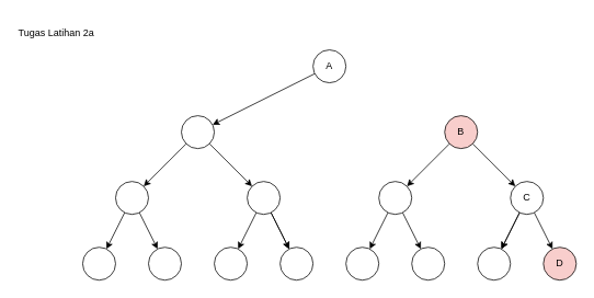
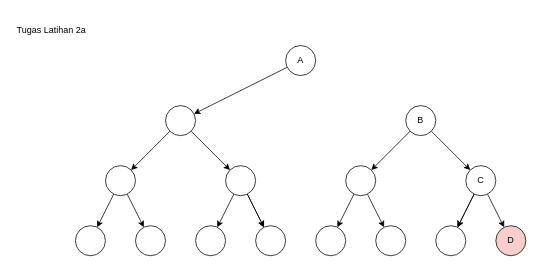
- <mxCell id="10" value="B" style="ellipse;whiteSpace=wrap;html=1;aspect=fixed;fillColor=#f8cecc;" vertex="1" parent="1"><mxGeometry x="540" y="140" width="40" height="40" as="geometry" /></mxCell>
+ <mxCell id="10" value="B" style="ellipse;whiteSpace=wrap;html=1;aspect=fixed;" vertex="1" parent="1"><mxGeometry x="540" y="140" width="40" height="40" as="geometry" /></mxCell>
